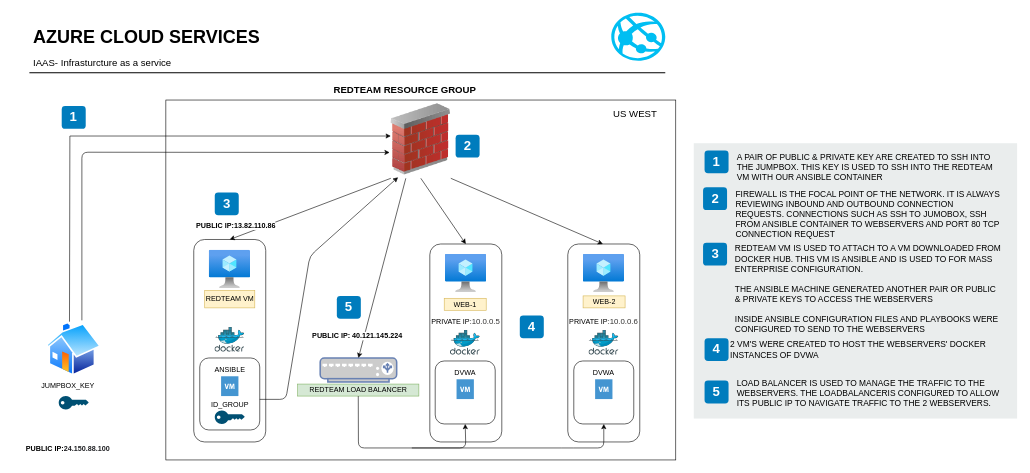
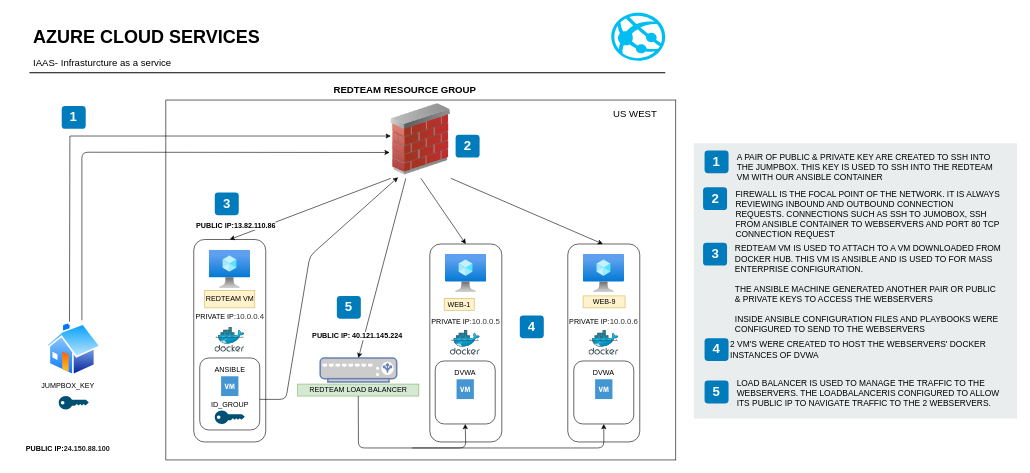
- <mxCell id="58" value="WEB-2" style="text;html=1;strokeColor=#d6b656;fillColor=#fff2cc;align=center;verticalAlign=middle;whiteSpace=wrap;overflow=hidden;" vertex="1" parent="1"><mxGeometry x="971.5" y="492.5" width="70" height="20" as="geometry" /></mxCell>
+ <mxCell id="58" value="WEB-9" style="text;html=1;strokeColor=#d6b656;fillColor=#fff2cc;align=center;verticalAlign=middle;whiteSpace=wrap;overflow=hidden;" vertex="1" parent="1"><mxGeometry x="971.5" y="492.5" width="70" height="20" as="geometry" /></mxCell>
- <mxCell id="38" value="WEB-1" style="text;html=1;strokeColor=#d6b656;fillColor=#fff2cc;align=center;verticalAlign=middle;whiteSpace=wrap;overflow=hidden;" vertex="1" parent="1"><mxGeometry x="740" y="496.5" width="70" height="20" as="geometry" /></mxCell>
+ <mxCell id="38" value="WEB-1" style="text;html=1;strokeColor=#d6b656;fillColor=#fff2cc;align=center;verticalAlign=middle;whiteSpace=wrap;overflow=hidden;" vertex="1" parent="1"><mxGeometry x="740" y="496.5" width="50" height="20" as="geometry" /></mxCell>
+ <mxCell id="36" value="PRIVATE IP:&lt;span style=&quot;color: rgb(50 , 49 , 48) ; font-family: &amp;#34;az_ea_font&amp;#34; , &amp;#34;segoe ui&amp;#34; , &amp;#34;az_font&amp;#34; , , , &amp;#34;blinkmacsystemfont&amp;#34; , &amp;#34;roboto&amp;#34; , &amp;#34;oxygen&amp;#34; , &amp;#34;ubuntu&amp;#34; , &amp;#34;cantarell&amp;#34; , &amp;#34;open sans&amp;#34; , &amp;#34;helvetica neue&amp;#34; , sans-serif ; font-size: 13px ; background-color: rgb(255 , 255 , 255)&quot;&gt;10.0.0.4&lt;/span&gt;" style="text;html=1;strokeColor=none;fillColor=none;align=center;verticalAlign=middle;whiteSpace=wrap;rounded=0;" vertex="1" parent="1"><mxGeometry x="322.5" y="516" width="120" height="20" as="geometry" /></mxCell>
